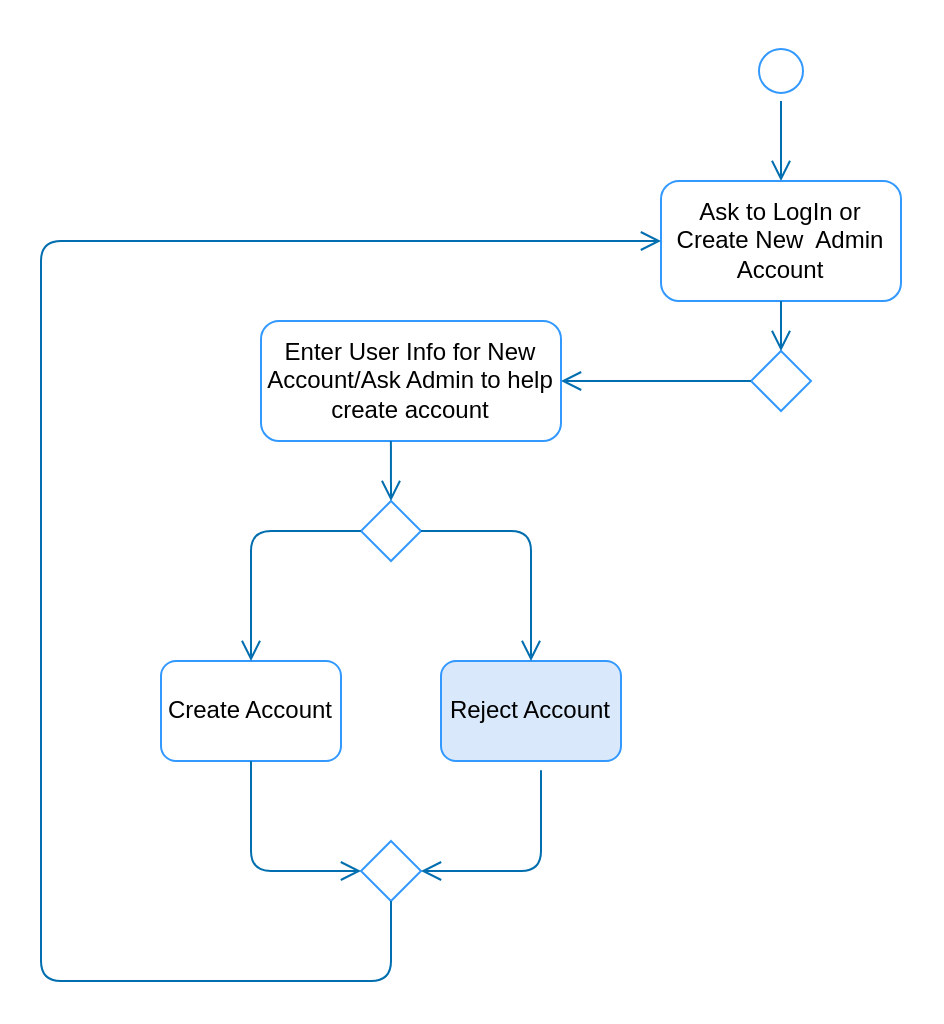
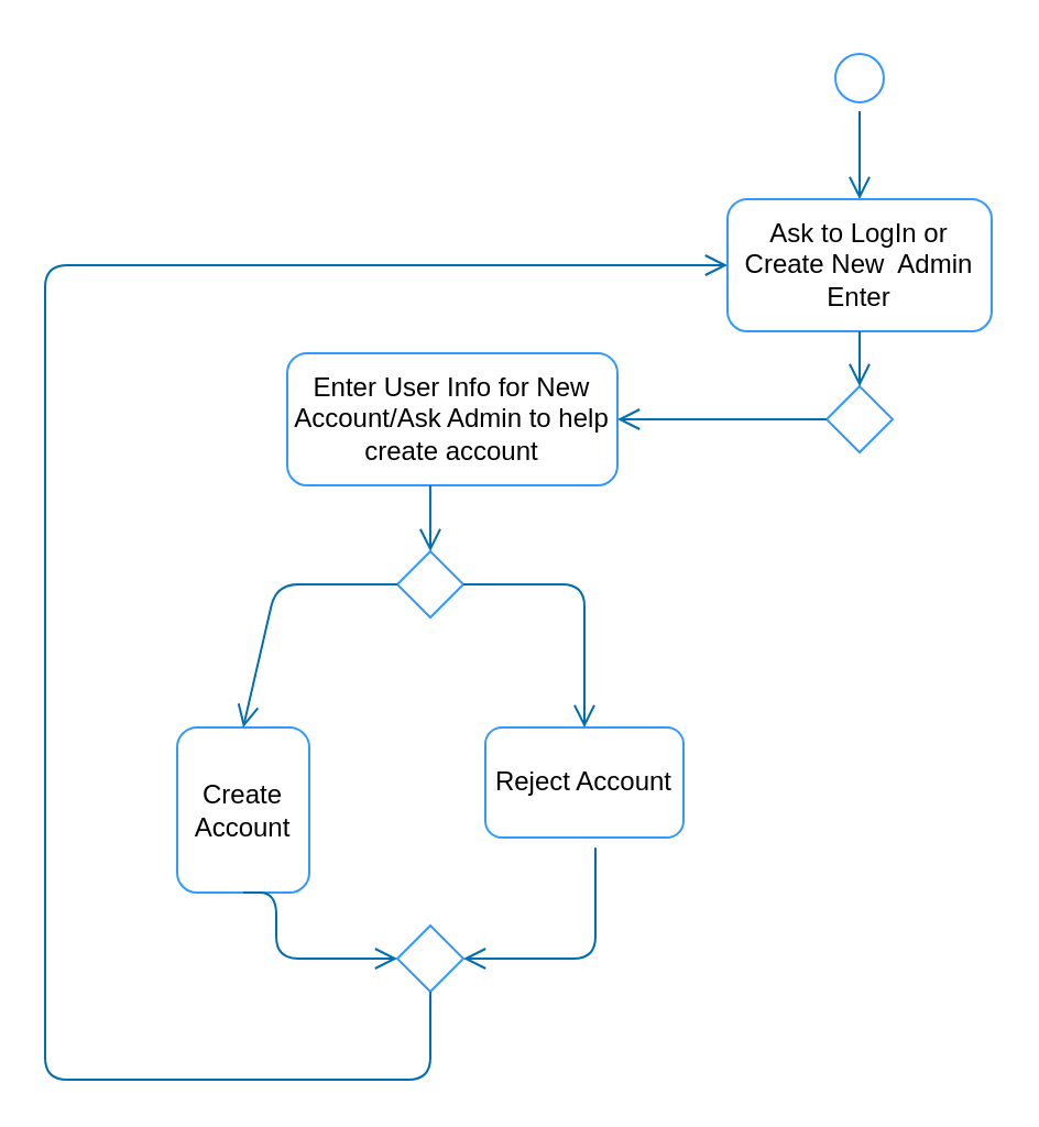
- <mxCell id="4" value="Ask to LogIn or Create New&amp;nbsp; Admin Account" style="rounded=1;whiteSpace=wrap;html=1;strokeColor=#3399FF;" vertex="1" parent="1"><mxGeometry x="330" y="90" width="120" height="60" as="geometry" /></mxCell>
+ <mxCell id="4" value="Ask to LogIn or Create New&amp;nbsp; Admin Enter" style="rounded=1;whiteSpace=wrap;html=1;strokeColor=#3399FF;" vertex="1" parent="1"><mxGeometry x="330" y="90" width="120" height="60" as="geometry" /></mxCell>
- <mxCell id="10" value="Create Account" style="rounded=1;whiteSpace=wrap;html=1;strokeColor=#3399FF;" vertex="1" parent="1"><mxGeometry x="80" y="330" width="90" height="50" as="geometry" /></mxCell>
+ <mxCell id="10" value="Create Account" style="rounded=1;whiteSpace=wrap;html=1;strokeColor=#3399FF;" vertex="1" parent="1"><mxGeometry x="80" y="330" width="60" height="75" as="geometry" /></mxCell>
- <mxCell id="6" value="Reject Account" style="rounded=1;whiteSpace=wrap;html=1;strokeColor=#3399FF;fillColor=#dae8fc;" vertex="1" parent="1"><mxGeometry x="220" y="330" width="90" height="50" as="geometry" /></mxCell>
+ <mxCell id="6" value="Reject Account" style="rounded=1;whiteSpace=wrap;html=1;strokeColor=#3399FF;" vertex="1" parent="1"><mxGeometry x="220" y="330" width="90" height="50" as="geometry" /></mxCell>
